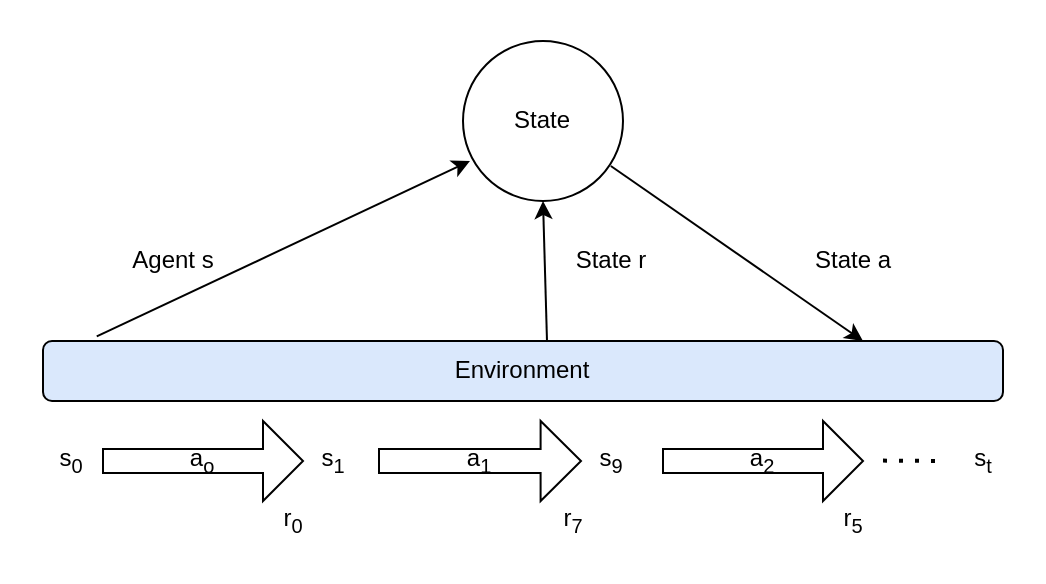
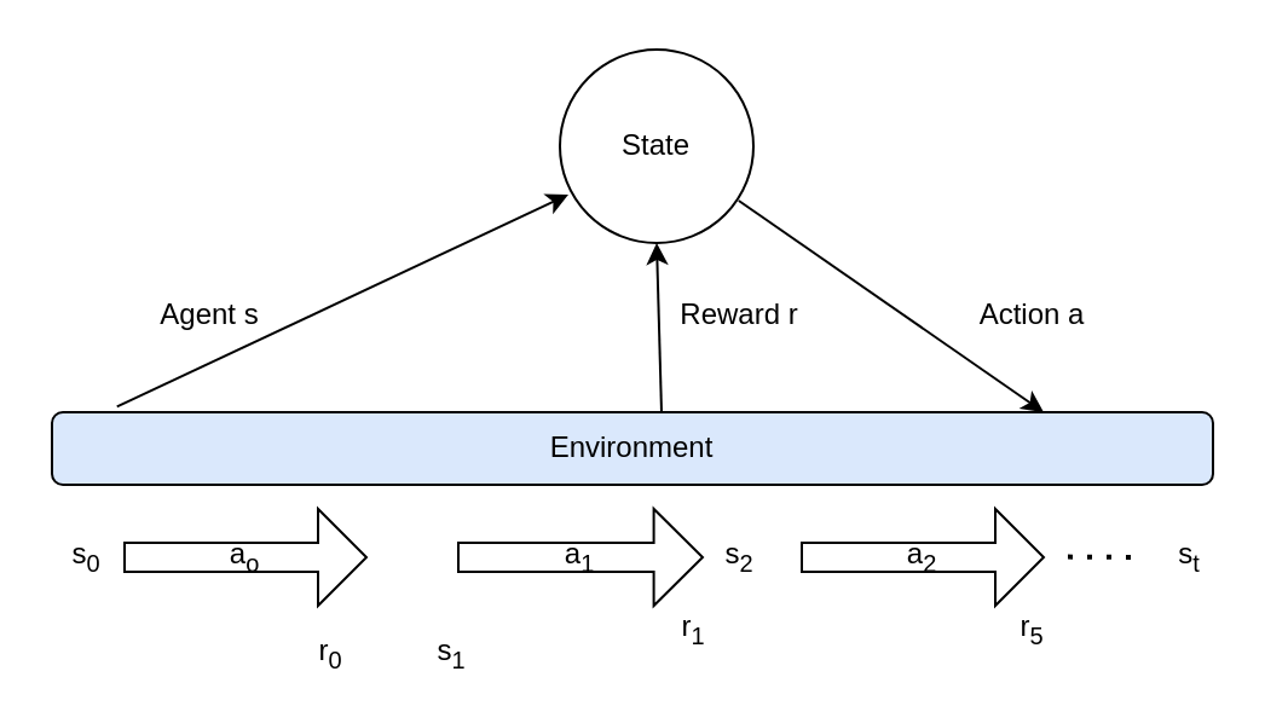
- <mxCell id="7" value="State r" style="text;html=1;align=center;verticalAlign=middle;resizable=0;points=[];autosize=1;strokeColor=none;fillColor=none;" parent="1" vertex="1"><mxGeometry x="275" y="120" width="60" height="20" as="geometry" /></mxCell>
+ <mxCell id="7" value="Reward r" style="text;html=1;align=center;verticalAlign=middle;resizable=0;points=[];autosize=1;strokeColor=none;fillColor=none;" parent="1" vertex="1"><mxGeometry x="275" y="120" width="60" height="20" as="geometry" /></mxCell>
- <mxCell id="8" value="State a" style="text;html=1;align=center;verticalAlign=middle;resizable=0;points=[];autosize=1;strokeColor=none;fillColor=none;" parent="1" vertex="1"><mxGeometry x="396" y="120" width="60" height="20" as="geometry" /></mxCell>
+ <mxCell id="8" value="Action a" style="text;html=1;align=center;verticalAlign=middle;resizable=0;points=[];autosize=1;strokeColor=none;fillColor=none;" parent="1" vertex="1"><mxGeometry x="396" y="120" width="60" height="20" as="geometry" /></mxCell>
- <mxCell id="12" value="s&lt;sub&gt;1&lt;/sub&gt;" style="text;html=1;resizable=0;autosize=1;align=center;verticalAlign=middle;points=[];fillColor=none;strokeColor=none;rounded=0;" parent="1" vertex="1"><mxGeometry x="151" y="220" width="30" height="20" as="geometry" /></mxCell>
+ <mxCell id="12" value="s&lt;sub&gt;1&lt;/sub&gt;" style="text;html=1;resizable=0;autosize=1;align=center;verticalAlign=middle;points=[];fillColor=none;strokeColor=none;rounded=0;" parent="1" vertex="1"><mxGeometry x="171" y="260" width="30" height="20" as="geometry" /></mxCell>
- <mxCell id="13" value="s&lt;sub&gt;9&lt;/sub&gt;" style="text;html=1;resizable=0;autosize=1;align=center;verticalAlign=middle;points=[];fillColor=none;strokeColor=none;rounded=0;" parent="1" vertex="1"><mxGeometry x="290" y="220" width="30" height="20" as="geometry" /></mxCell>
+ <mxCell id="13" value="s&lt;sub&gt;2&lt;/sub&gt;" style="text;html=1;resizable=0;autosize=1;align=center;verticalAlign=middle;points=[];fillColor=none;strokeColor=none;rounded=0;" parent="1" vertex="1"><mxGeometry x="290" y="220" width="30" height="20" as="geometry" /></mxCell>
- <mxCell id="17" value="r&lt;sub&gt;0&lt;/sub&gt;" style="text;html=1;resizable=0;autosize=1;align=center;verticalAlign=middle;points=[];fillColor=none;strokeColor=none;rounded=0;" parent="1" vertex="1"><mxGeometry x="131" y="250" width="30" height="20" as="geometry" /></mxCell>
+ <mxCell id="17" value="r&lt;sub&gt;0&lt;/sub&gt;" style="text;html=1;resizable=0;autosize=1;align=center;verticalAlign=middle;points=[];fillColor=none;strokeColor=none;rounded=0;" parent="1" vertex="1"><mxGeometry x="121" y="260" width="30" height="20" as="geometry" /></mxCell>
- <mxCell id="18" value="r&lt;sub&gt;7&lt;/sub&gt;" style="text;html=1;resizable=0;autosize=1;align=center;verticalAlign=middle;points=[];fillColor=none;strokeColor=none;rounded=0;" parent="1" vertex="1"><mxGeometry x="271" y="250" width="30" height="20" as="geometry" /></mxCell>
+ <mxCell id="18" value="r&lt;sub&gt;1&lt;/sub&gt;" style="text;html=1;resizable=0;autosize=1;align=center;verticalAlign=middle;points=[];fillColor=none;strokeColor=none;rounded=0;" parent="1" vertex="1"><mxGeometry x="271" y="250" width="30" height="20" as="geometry" /></mxCell>
